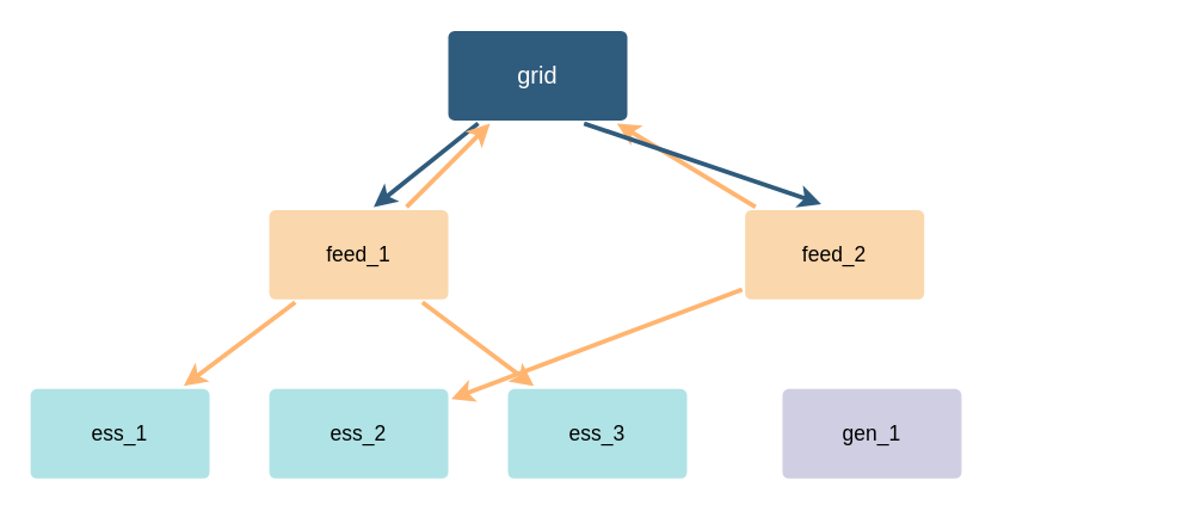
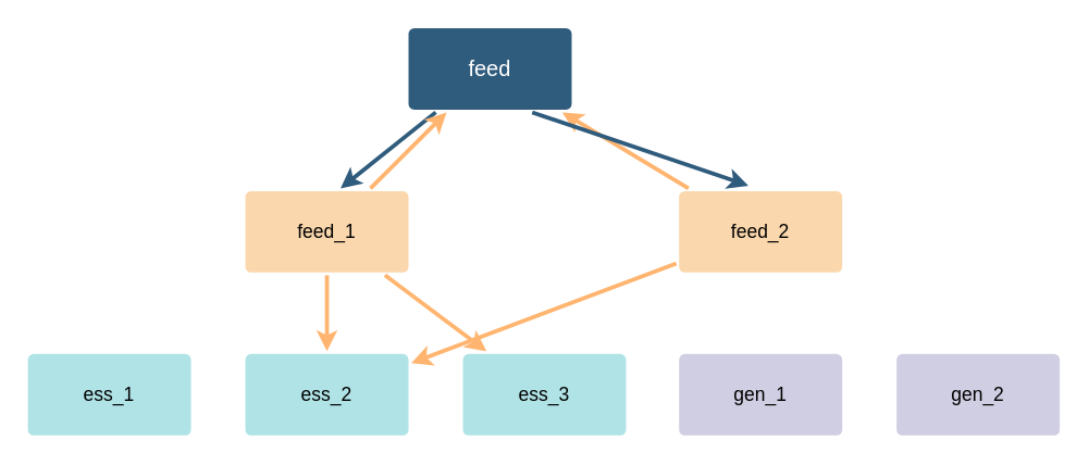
- <mxCell id="3" value="&lt;div&gt;grid&lt;br&gt;&lt;/div&gt;" style="rounded=1;whiteSpace=wrap;html=1;shadow=0;labelBackgroundColor=none;strokeColor=none;strokeWidth=3;fillColor=#2F5B7C;fontFamily=Helvetica;fontSize=16;fontColor=#FFFFFF;align=center;fontStyle=0;spacing=5;arcSize=7;perimeterSpacing=2;" parent="1" vertex="1"><mxGeometry x="300" y="20" width="120" height="60" as="geometry" /></mxCell>
+ <mxCell id="3" value="&lt;div&gt;feed&lt;br&gt;&lt;/div&gt;" style="rounded=1;whiteSpace=wrap;html=1;shadow=0;labelBackgroundColor=none;strokeColor=none;strokeWidth=3;fillColor=#2F5B7C;fontFamily=Helvetica;fontSize=16;fontColor=#FFFFFF;align=center;fontStyle=0;spacing=5;arcSize=7;perimeterSpacing=2;" parent="1" vertex="1"><mxGeometry x="300" y="20" width="120" height="60" as="geometry" /></mxCell>
- <mxCell id="5" value="" style="edgeStyle=none;rounded=0;jumpStyle=none;html=1;shadow=0;labelBackgroundColor=none;startArrow=none;startFill=0;endArrow=classic;endFill=1;jettySize=auto;orthogonalLoop=1;strokeColor=#FFB570;strokeWidth=3;fontFamily=Helvetica;fontSize=14;fontColor=#FFFFFF;spacing=5;" parent="1" source="7" target="10" edge="1"><mxGeometry relative="1" as="geometry" /></mxCell>
+ <mxCell id="5" value="" style="edgeStyle=none;rounded=0;jumpStyle=none;html=1;shadow=0;labelBackgroundColor=none;startArrow=none;startFill=0;endArrow=classic;endFill=1;jettySize=auto;orthogonalLoop=1;strokeColor=#FFB570;strokeWidth=3;fontFamily=Helvetica;fontSize=14;fontColor=#FFFFFF;spacing=5;" parent="1" source="7" target="9" edge="1"><mxGeometry relative="1" as="geometry" /></mxCell>
- <mxCell id="15" value="gen_1" style="rounded=1;whiteSpace=wrap;html=1;shadow=0;labelBackgroundColor=none;strokeColor=none;strokeWidth=3;fillColor=#d0cee2;fontFamily=Helvetica;fontSize=14;align=center;spacing=5;arcSize=7;perimeterSpacing=2;fontStyle=0" vertex="1" parent="1"><mxGeometry x="524" y="260" width="120" height="60" as="geometry" /></mxCell>
+ <mxCell id="15" value="gen_1" style="rounded=1;whiteSpace=wrap;html=1;shadow=0;labelBackgroundColor=none;strokeColor=none;strokeWidth=3;fillColor=#d0cee2;fontFamily=Helvetica;fontSize=14;align=center;spacing=5;arcSize=7;perimeterSpacing=2;fontStyle=0" vertex="1" parent="1"><mxGeometry x="499" y="260" width="120" height="60" as="geometry" /></mxCell>
+ <mxCell id="14" value="gen_2" style="rounded=1;whiteSpace=wrap;html=1;shadow=0;labelBackgroundColor=none;strokeColor=none;strokeWidth=3;fillColor=#d0cee2;fontFamily=Helvetica;fontSize=14;align=center;spacing=5;arcSize=7;perimeterSpacing=2;fontStyle=0" vertex="1" parent="1"><mxGeometry x="659" y="260" width="120" height="60" as="geometry" /></mxCell>
